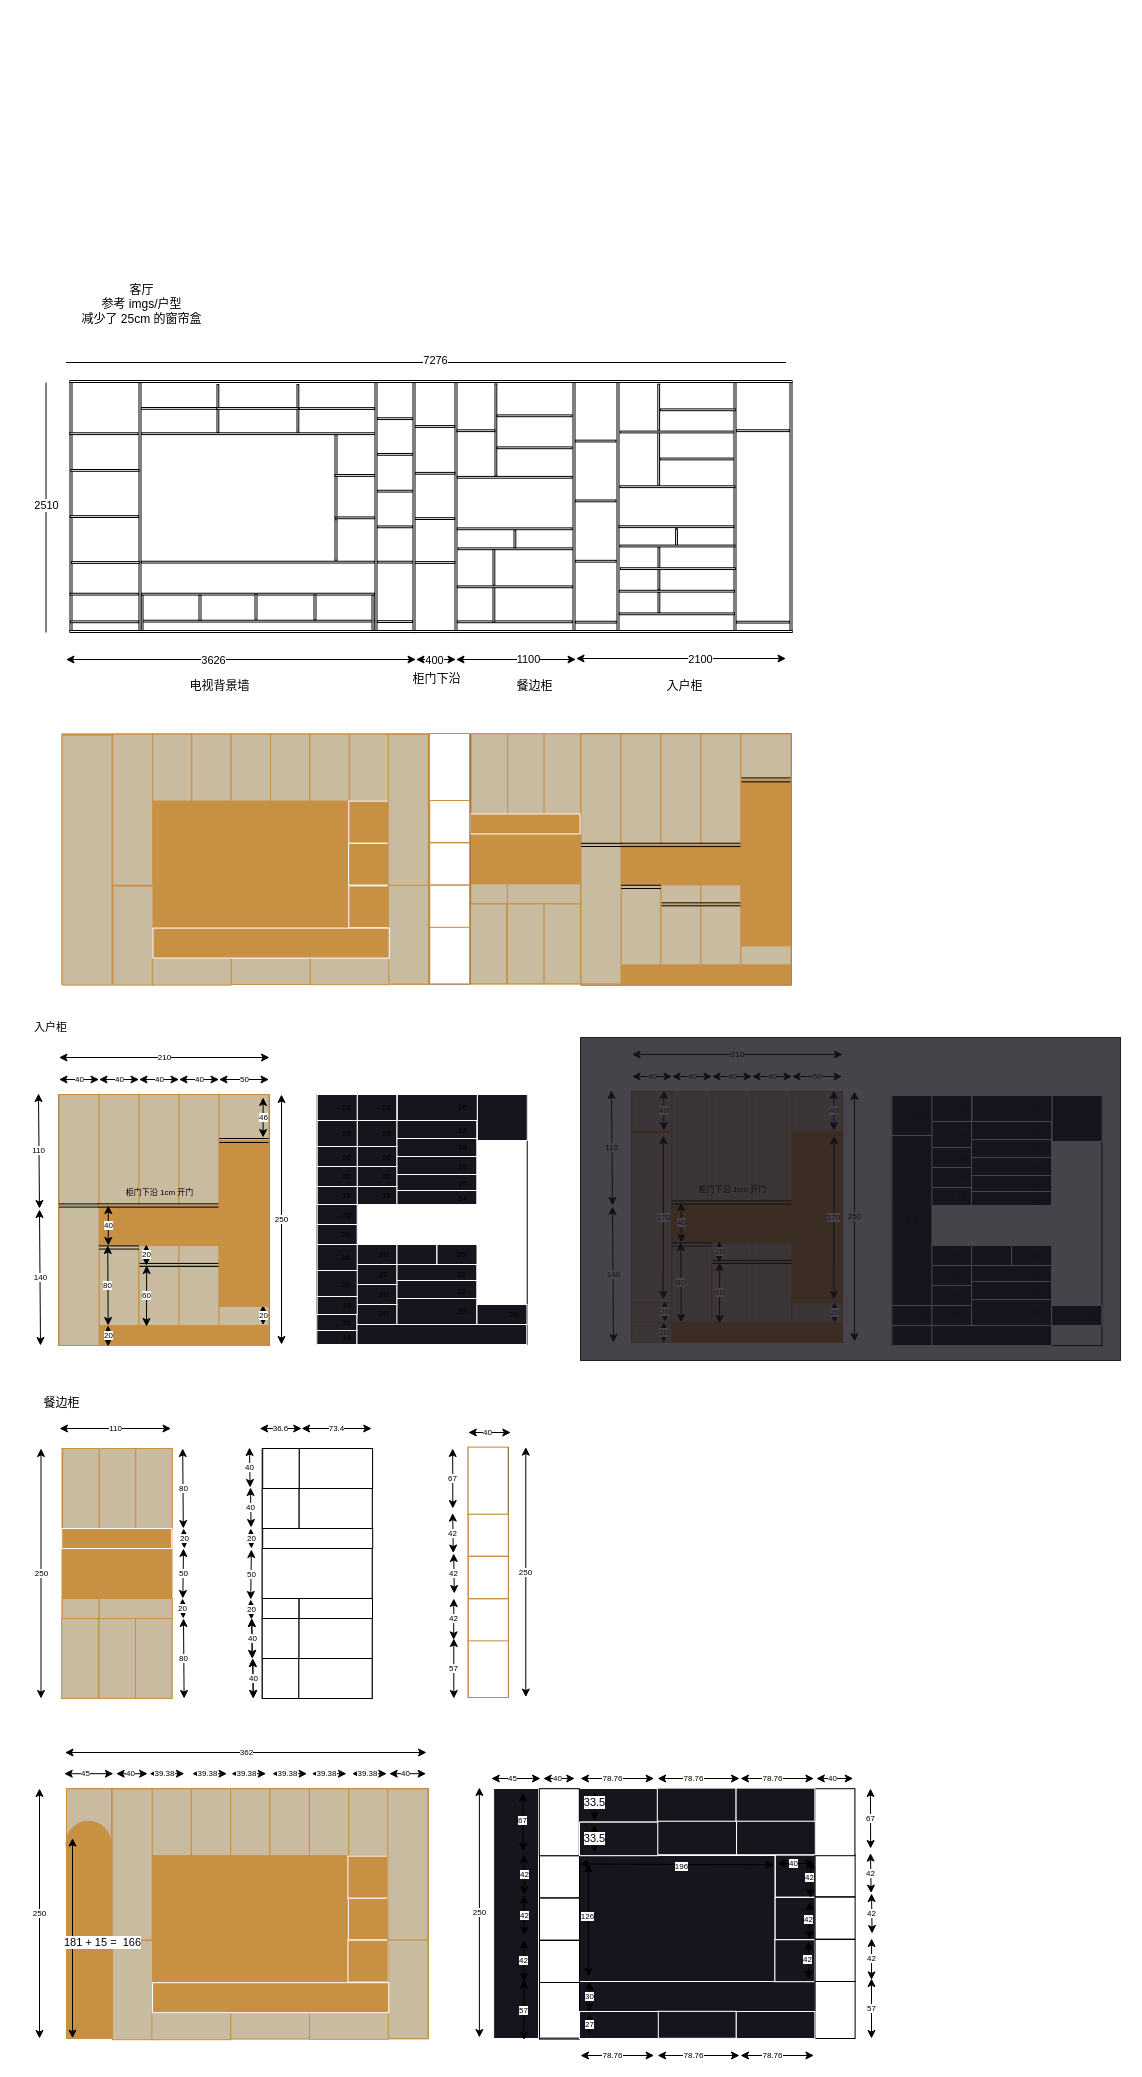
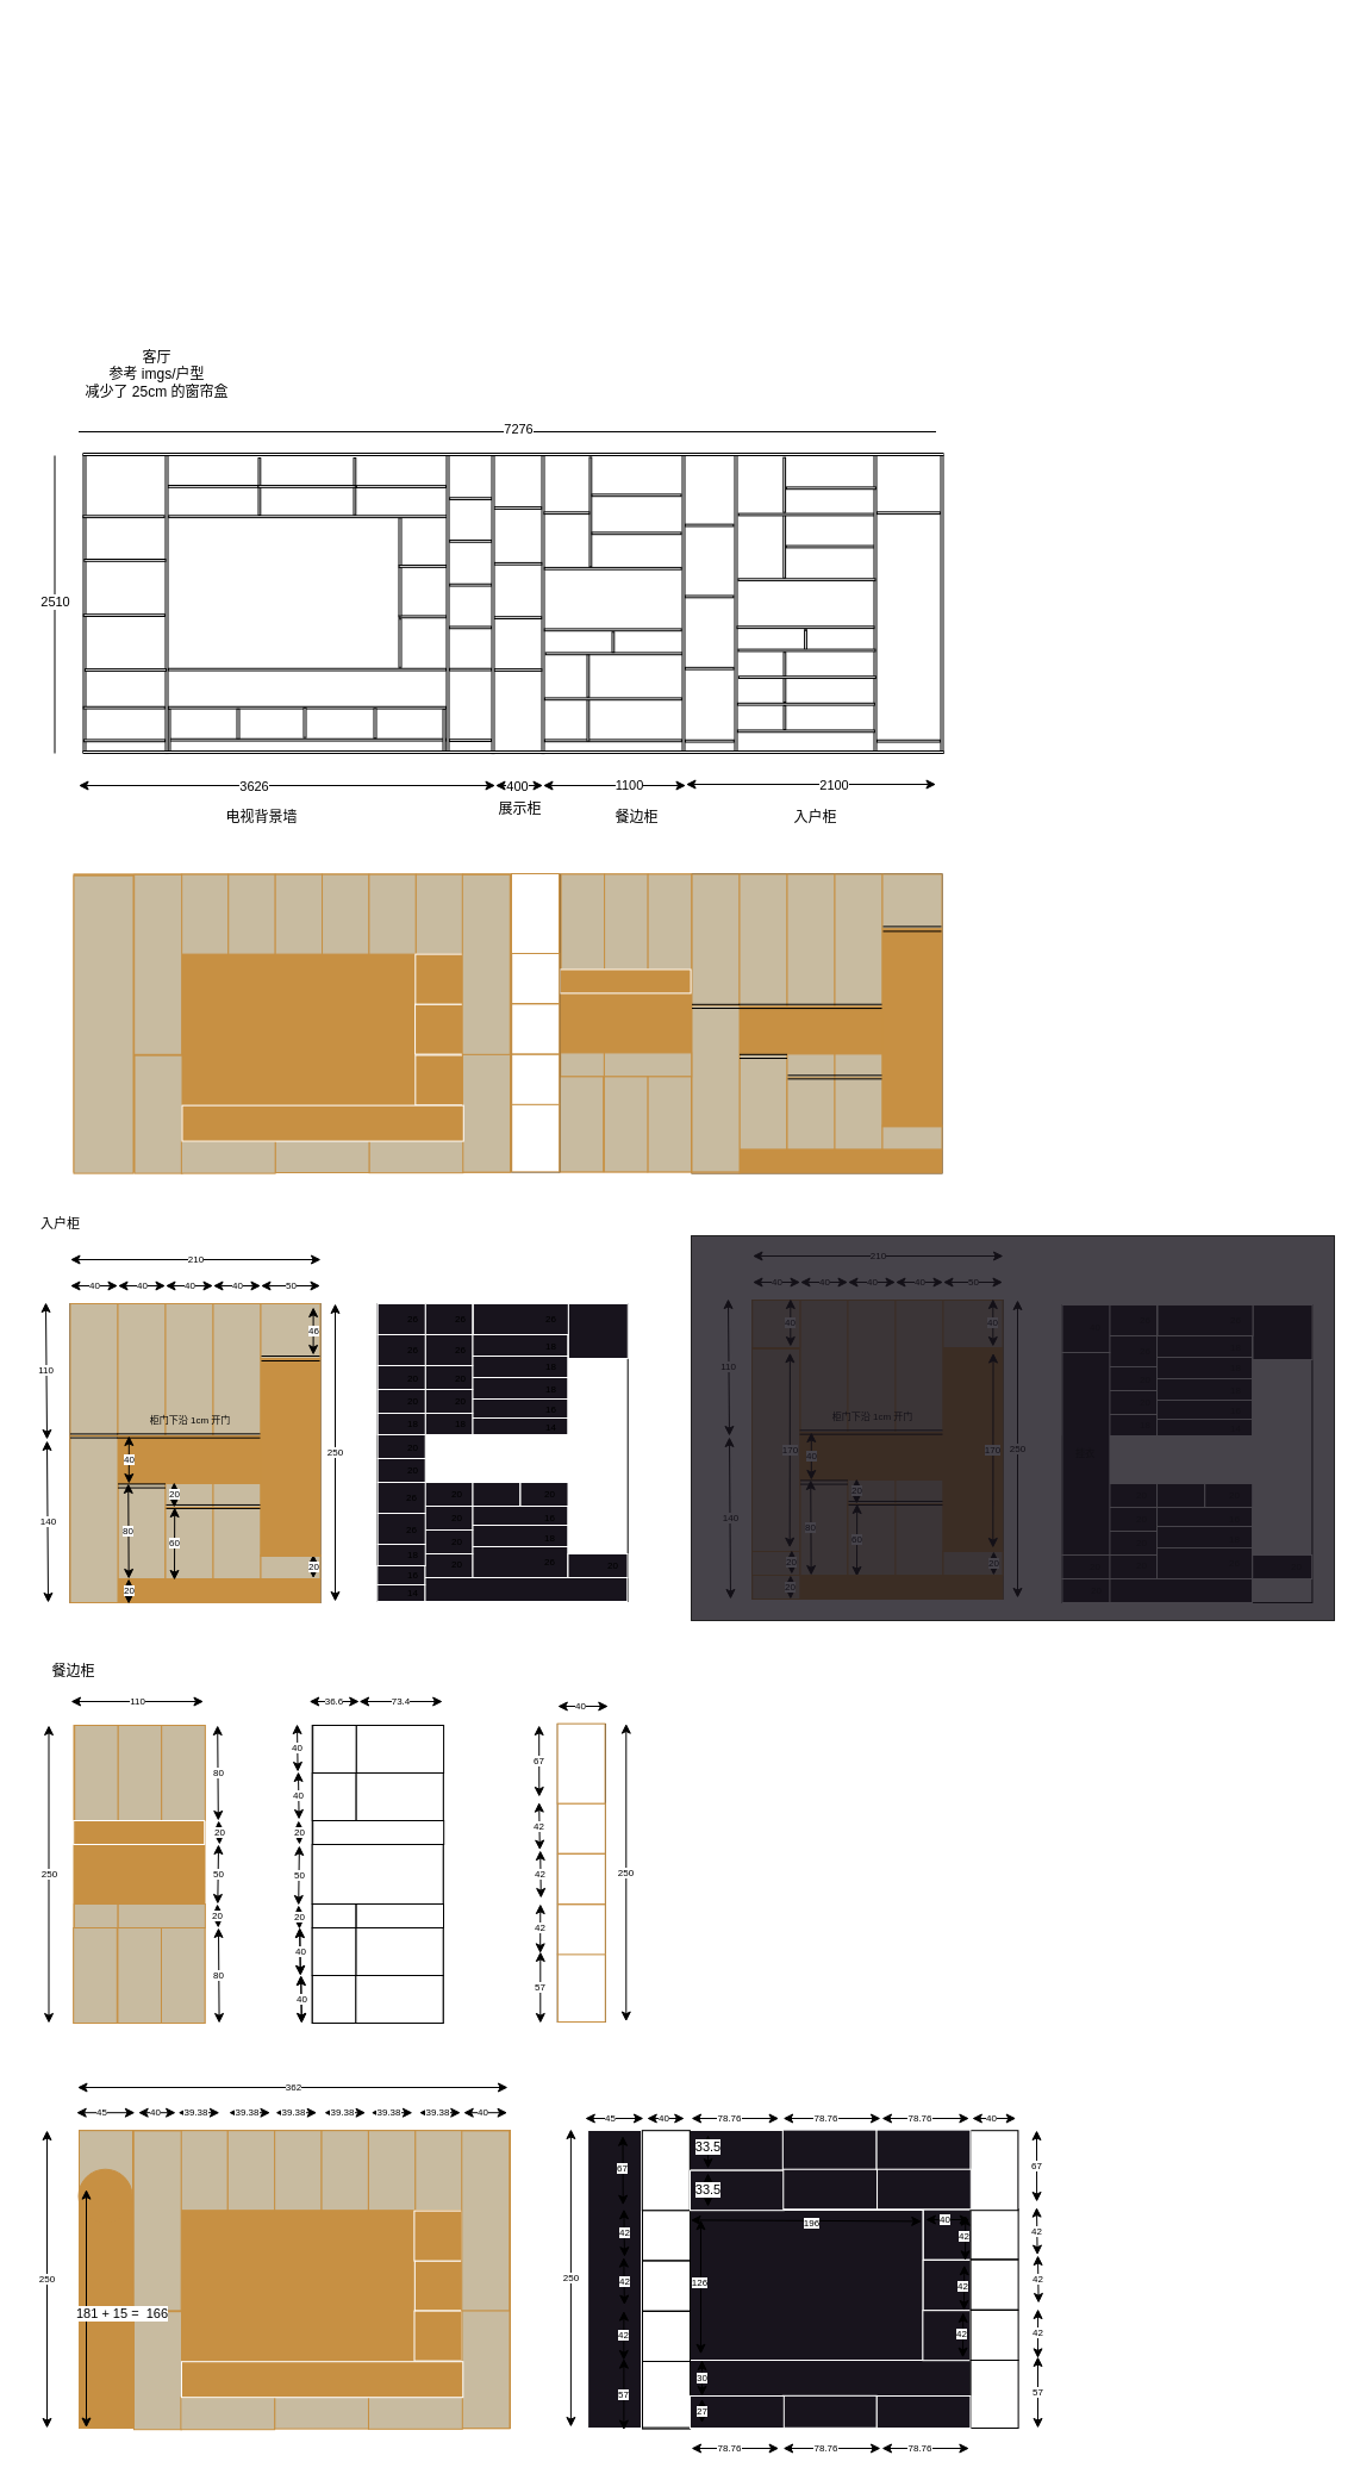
- <mxCell id="3" value="客厅&lt;br&gt;参考 imgs/户型&lt;br&gt;减少了 25cm 的窗帘盒" style="text;html=1;strokeColor=none;fillColor=none;align=center;verticalAlign=middle;whiteSpace=wrap;rounded=0;movable=1;resizable=1;rotatable=1;deletable=1;editable=1;connectable=1;" parent="1" vertex="1"><mxGeometry x="46.5" y="279" width="189" height="50" as="geometry" /></mxCell>
+ <mxCell id="3" value="客厅&lt;br&gt;参考 imgs/户型&lt;br&gt;减少了 25cm 的窗帘盒" style="text;html=1;strokeColor=none;fillColor=none;align=center;verticalAlign=middle;whiteSpace=wrap;rounded=0;movable=1;resizable=1;rotatable=1;deletable=1;editable=1;connectable=1;" parent="1" vertex="1"><mxGeometry x="36.5" y="289" width="189" height="50" as="geometry" /></mxCell>
- <mxCell id="94" value="柜门下沿" style="text;html=1;align=center;verticalAlign=middle;resizable=0;points=[];autosize=1;strokeColor=none;fillColor=none;" parent="1" vertex="1"><mxGeometry x="405.5" y="664" width="60" height="30" as="geometry" /></mxCell>
+ <mxCell id="94" value="展示柜" style="text;html=1;align=center;verticalAlign=middle;resizable=0;points=[];autosize=1;strokeColor=none;fillColor=none;" parent="1" vertex="1"><mxGeometry x="405.5" y="664" width="60" height="30" as="geometry" /></mxCell>
